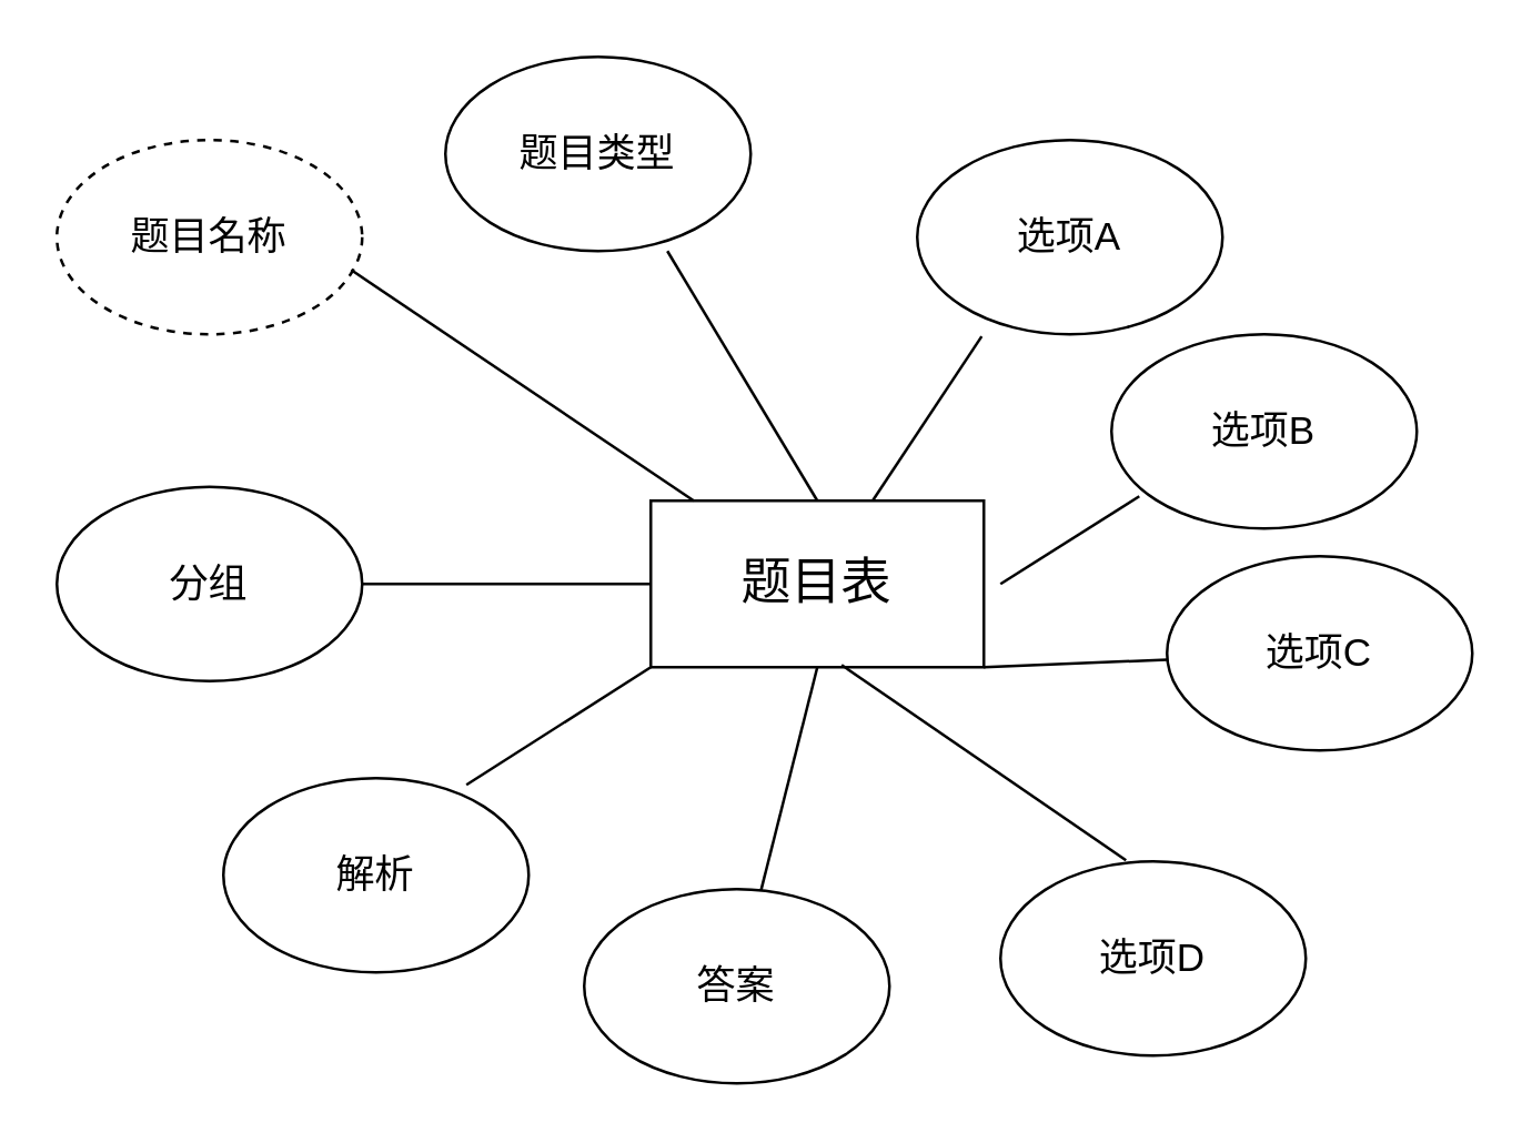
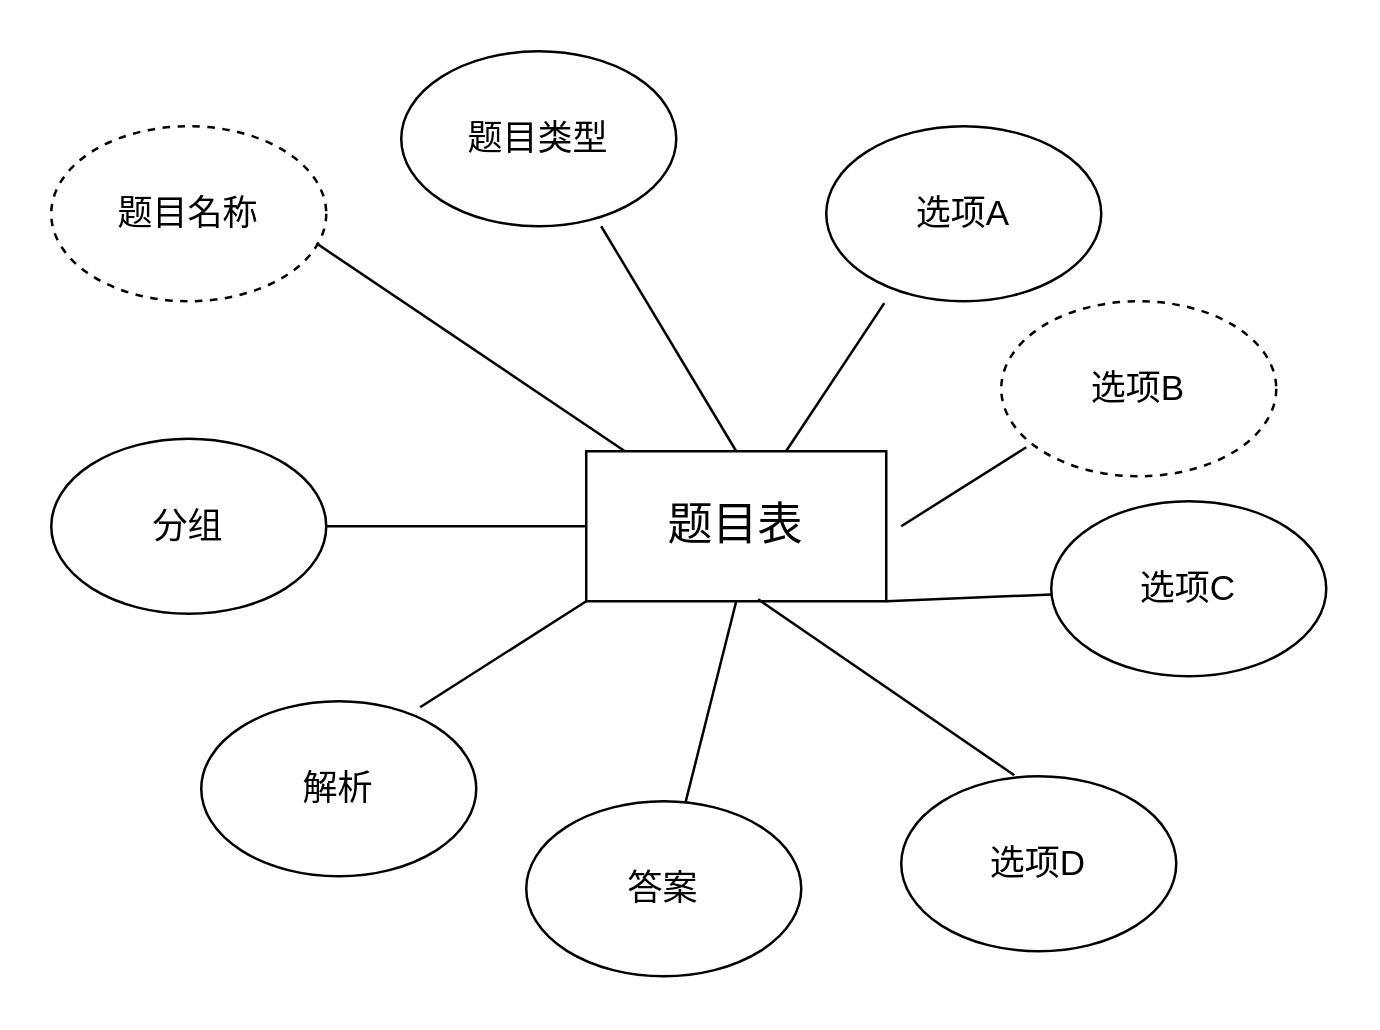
- <mxCell id="4" value="&lt;font style=&quot;font-size: 14px;&quot;&gt;选项B&lt;/font&gt;" style="ellipse;whiteSpace=wrap;html=1;" vertex="1" parent="1"><mxGeometry x="400" y="120" width="110" height="70" as="geometry" /></mxCell>
+ <mxCell id="4" value="&lt;font style=&quot;font-size: 14px;&quot;&gt;选项B&lt;/font&gt;" style="ellipse;whiteSpace=wrap;html=1;dashed=1;" vertex="1" parent="1"><mxGeometry x="400" y="120" width="110" height="70" as="geometry" /></mxCell>
